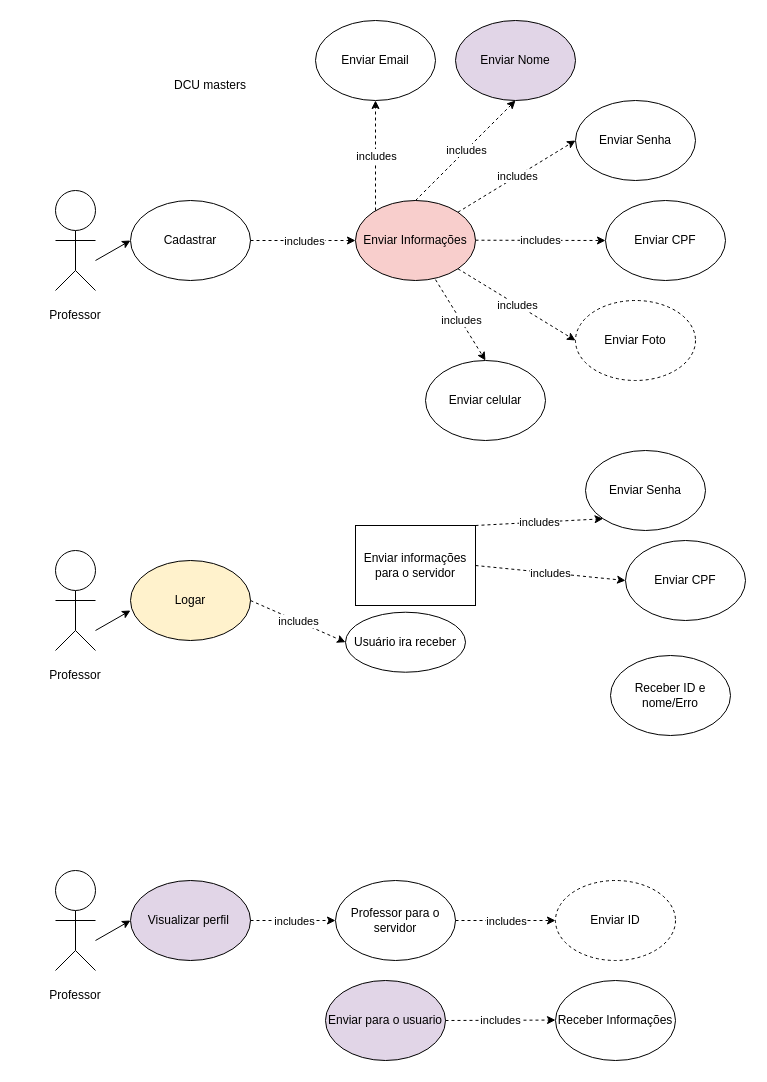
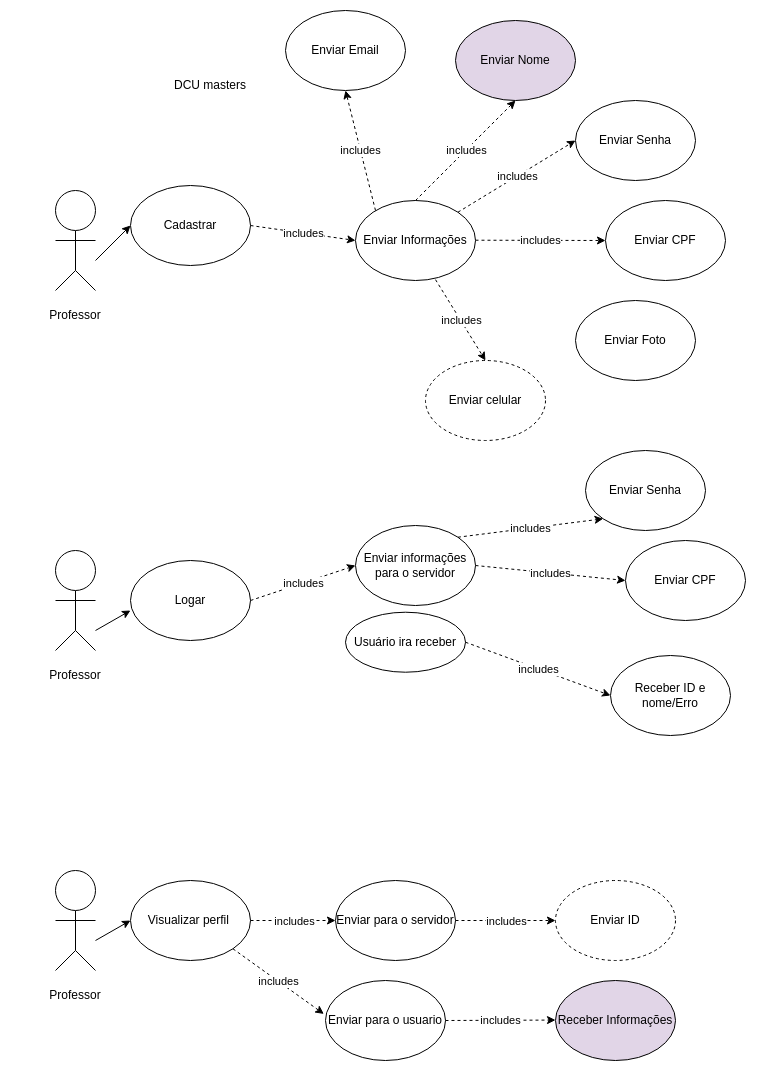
- <mxCell id="69" value="Enviar Email" style="ellipse;whiteSpace=wrap;html=1;" parent="1" vertex="1"><mxGeometry x="315" width="120" height="80" as="geometry" y="20" /></mxCell>
+ <mxCell id="69" value="Enviar Email" style="ellipse;whiteSpace=wrap;html=1;" parent="1" vertex="1"><mxGeometry x="285" y="10" width="120" height="80" as="geometry" /></mxCell>
- <mxCell id="8" value="Cadastrar" style="ellipse;whiteSpace=wrap;html=1;" parent="1" vertex="1"><mxGeometry x="130" y="200" width="120" height="80" as="geometry" /></mxCell>
+ <mxCell id="8" value="Cadastrar" style="ellipse;whiteSpace=wrap;html=1;" parent="1" vertex="1"><mxGeometry x="130" y="185" width="120" height="80" as="geometry" /></mxCell>
- <mxCell id="26" value="Enviar Informações" style="ellipse;whiteSpace=wrap;html=1;fillColor=#f8cecc;" parent="1" vertex="1"><mxGeometry x="355" y="200" width="120" height="80" as="geometry" /></mxCell>
+ <mxCell id="26" value="Enviar Informações" style="ellipse;whiteSpace=wrap;html=1;" parent="1" vertex="1"><mxGeometry x="355" y="200" width="120" height="80" as="geometry" /></mxCell>
- <mxCell id="67" value="i" style="endArrow=classic;html=1;rounded=0;dashed=1;entryX=0;entryY=0.5;entryDx=0;entryDy=0;exitX=1;exitY=1;exitDx=0;exitDy=0;" parent="1" source="26" target="34" edge="1"><mxGeometry relative="1" as="geometry"><mxPoint x="450" y="279" as="sourcePoint" /><mxPoint x="580" y="279.29" as="targetPoint" /></mxGeometry></mxCell>
- <mxCell id="68" value="includes" style="edgeLabel;resizable=0;html=1;align=center;verticalAlign=middle;" parent="67" connectable="0" vertex="1"><mxGeometry relative="1" as="geometry" /></mxCell>
- <mxCell id="34" value="Enviar Foto" style="ellipse;whiteSpace=wrap;html=1;dashed=1;" parent="1" vertex="1"><mxGeometry x="575" y="300" width="120" height="80" as="geometry" /></mxCell>
+ <mxCell id="34" value="Enviar Foto" style="ellipse;whiteSpace=wrap;html=1;" parent="1" vertex="1"><mxGeometry x="575" y="300" width="120" height="80" as="geometry" /></mxCell>
- <mxCell id="72" value="Enviar celular" style="ellipse;whiteSpace=wrap;html=1;" parent="1" vertex="1"><mxGeometry x="425" y="360" width="120" height="80" as="geometry" /></mxCell>
+ <mxCell id="72" value="Enviar celular" style="ellipse;whiteSpace=wrap;html=1;dashed=1;" parent="1" vertex="1"><mxGeometry x="425" y="360" width="120" height="80" as="geometry" /></mxCell>
- <mxCell id="40" value="Enviar informações para o servidor" style="whiteSpace=wrap;html=1;rounded=0;" parent="1" vertex="1"><mxGeometry x="355" y="525" width="120" height="80" as="geometry" /></mxCell>
+ <mxCell id="40" value="Enviar informações para o servidor" style="ellipse;whiteSpace=wrap;html=1;" parent="1" vertex="1"><mxGeometry x="355" y="525" width="120" height="80" as="geometry" /></mxCell>
+ <mxCell id="41" value="i" style="endArrow=classic;html=1;rounded=0;dashed=1;exitX=1;exitY=0.5;exitDx=0;exitDy=0;entryX=0;entryY=0.5;entryDx=0;entryDy=0;" parent="1" source="9" target="40" edge="1"><mxGeometry relative="1" as="geometry"><mxPoint x="265" y="604" as="sourcePoint" /><mxPoint x="345" y="604" as="targetPoint" /></mxGeometry></mxCell>
+ <mxCell id="42" value="includes" style="edgeLabel;resizable=0;html=1;align=center;verticalAlign=middle;" parent="41" connectable="0" vertex="1"><mxGeometry relative="1" as="geometry" /></mxCell>
- <mxCell id="9" value="Logar" style="ellipse;whiteSpace=wrap;html=1;fillColor=#fff2cc;" parent="1" vertex="1"><mxGeometry x="130" y="560" width="120" height="80" as="geometry" /></mxCell>
+ <mxCell id="9" value="Logar" style="ellipse;whiteSpace=wrap;html=1;" parent="1" vertex="1"><mxGeometry x="130" y="560" width="120" height="80" as="geometry" /></mxCell>
- <mxCell id="52" value="i" style="endArrow=classic;html=1;rounded=0;dashed=1;exitX=1;exitY=0.5;exitDx=0;exitDy=0;entryX=0;entryY=0.5;entryDx=0;entryDy=0;" parent="1" source="9" target="49" edge="1"><mxGeometry relative="1" as="geometry"><mxPoint x="250" y="617.5" as="sourcePoint" /><mxPoint x="355" y="582.5" as="targetPoint" /></mxGeometry></mxCell>
- <mxCell id="53" value="includes" style="edgeLabel;resizable=0;html=1;align=center;verticalAlign=middle;" parent="52" connectable="0" vertex="1"><mxGeometry relative="1" as="geometry" /></mxCell>
+ <mxCell id="50" value="i" style="endArrow=classic;html=1;rounded=0;dashed=1;exitX=1;exitY=0.5;exitDx=0;exitDy=0;entryX=0;entryY=0.5;entryDx=0;entryDy=0;" parent="1" source="49" target="54" edge="1"><mxGeometry relative="1" as="geometry"><mxPoint x="465" y="686.35" as="sourcePoint" /><mxPoint x="615" y="640" as="targetPoint" /></mxGeometry></mxCell>
+ <mxCell id="51" value="includes" style="edgeLabel;resizable=0;html=1;align=center;verticalAlign=middle;" parent="50" connectable="0" vertex="1"><mxGeometry relative="1" as="geometry" /></mxCell>
- <mxCell id="15" value="Visualizar perfil&amp;nbsp;" style="ellipse;whiteSpace=wrap;html=1;fillColor=#e1d5e7;" parent="1" vertex="1"><mxGeometry x="130" y="880" width="120" height="80" as="geometry" /></mxCell>
+ <mxCell id="15" value="Visualizar perfil&amp;nbsp;" style="ellipse;whiteSpace=wrap;html=1;" parent="1" vertex="1"><mxGeometry x="130" y="880" width="120" height="80" as="geometry" /></mxCell>
- <mxCell id="55" value="Professor para o servidor" style="ellipse;whiteSpace=wrap;html=1;" parent="1" vertex="1"><mxGeometry x="335" y="880" width="120" height="80" as="geometry" /></mxCell>
+ <mxCell id="55" value="Enviar para o servidor" style="ellipse;whiteSpace=wrap;html=1;" parent="1" vertex="1"><mxGeometry x="335" y="880" width="120" height="80" as="geometry" /></mxCell>
+ <mxCell id="65" value="i" style="endArrow=classic;html=1;rounded=0;dashed=1;exitX=1;exitY=1;exitDx=0;exitDy=0;entryX=-0.014;entryY=0.418;entryDx=0;entryDy=0;entryPerimeter=0;" parent="1" source="15" target="61" edge="1"><mxGeometry relative="1" as="geometry"><mxPoint x="235" y="950.43" as="sourcePoint" /><mxPoint x="345" y="950" as="targetPoint" /></mxGeometry></mxCell>
+ <mxCell id="66" value="includes" style="edgeLabel;resizable=0;html=1;align=center;verticalAlign=middle;" parent="65" connectable="0" vertex="1"><mxGeometry relative="1" as="geometry" /></mxCell>
- <mxCell id="61" value="Enviar para o usuario" style="ellipse;whiteSpace=wrap;html=1;fillColor=#e1d5e7;" parent="1" vertex="1"><mxGeometry x="325" y="980" width="120" height="80" as="geometry" /></mxCell>
+ <mxCell id="61" value="Enviar para o usuario" style="ellipse;whiteSpace=wrap;html=1;" parent="1" vertex="1"><mxGeometry x="325" y="980" width="120" height="80" as="geometry" /></mxCell>
- <mxCell id="62" value="Receber Informações" style="ellipse;whiteSpace=wrap;html=1;" parent="1" vertex="1"><mxGeometry x="555" y="980" width="120" height="80" as="geometry" /></mxCell>
+ <mxCell id="62" value="Receber Informações" style="ellipse;whiteSpace=wrap;html=1;fillColor=#e1d5e7;" parent="1" vertex="1"><mxGeometry x="555" y="980" width="120" height="80" as="geometry" /></mxCell>
